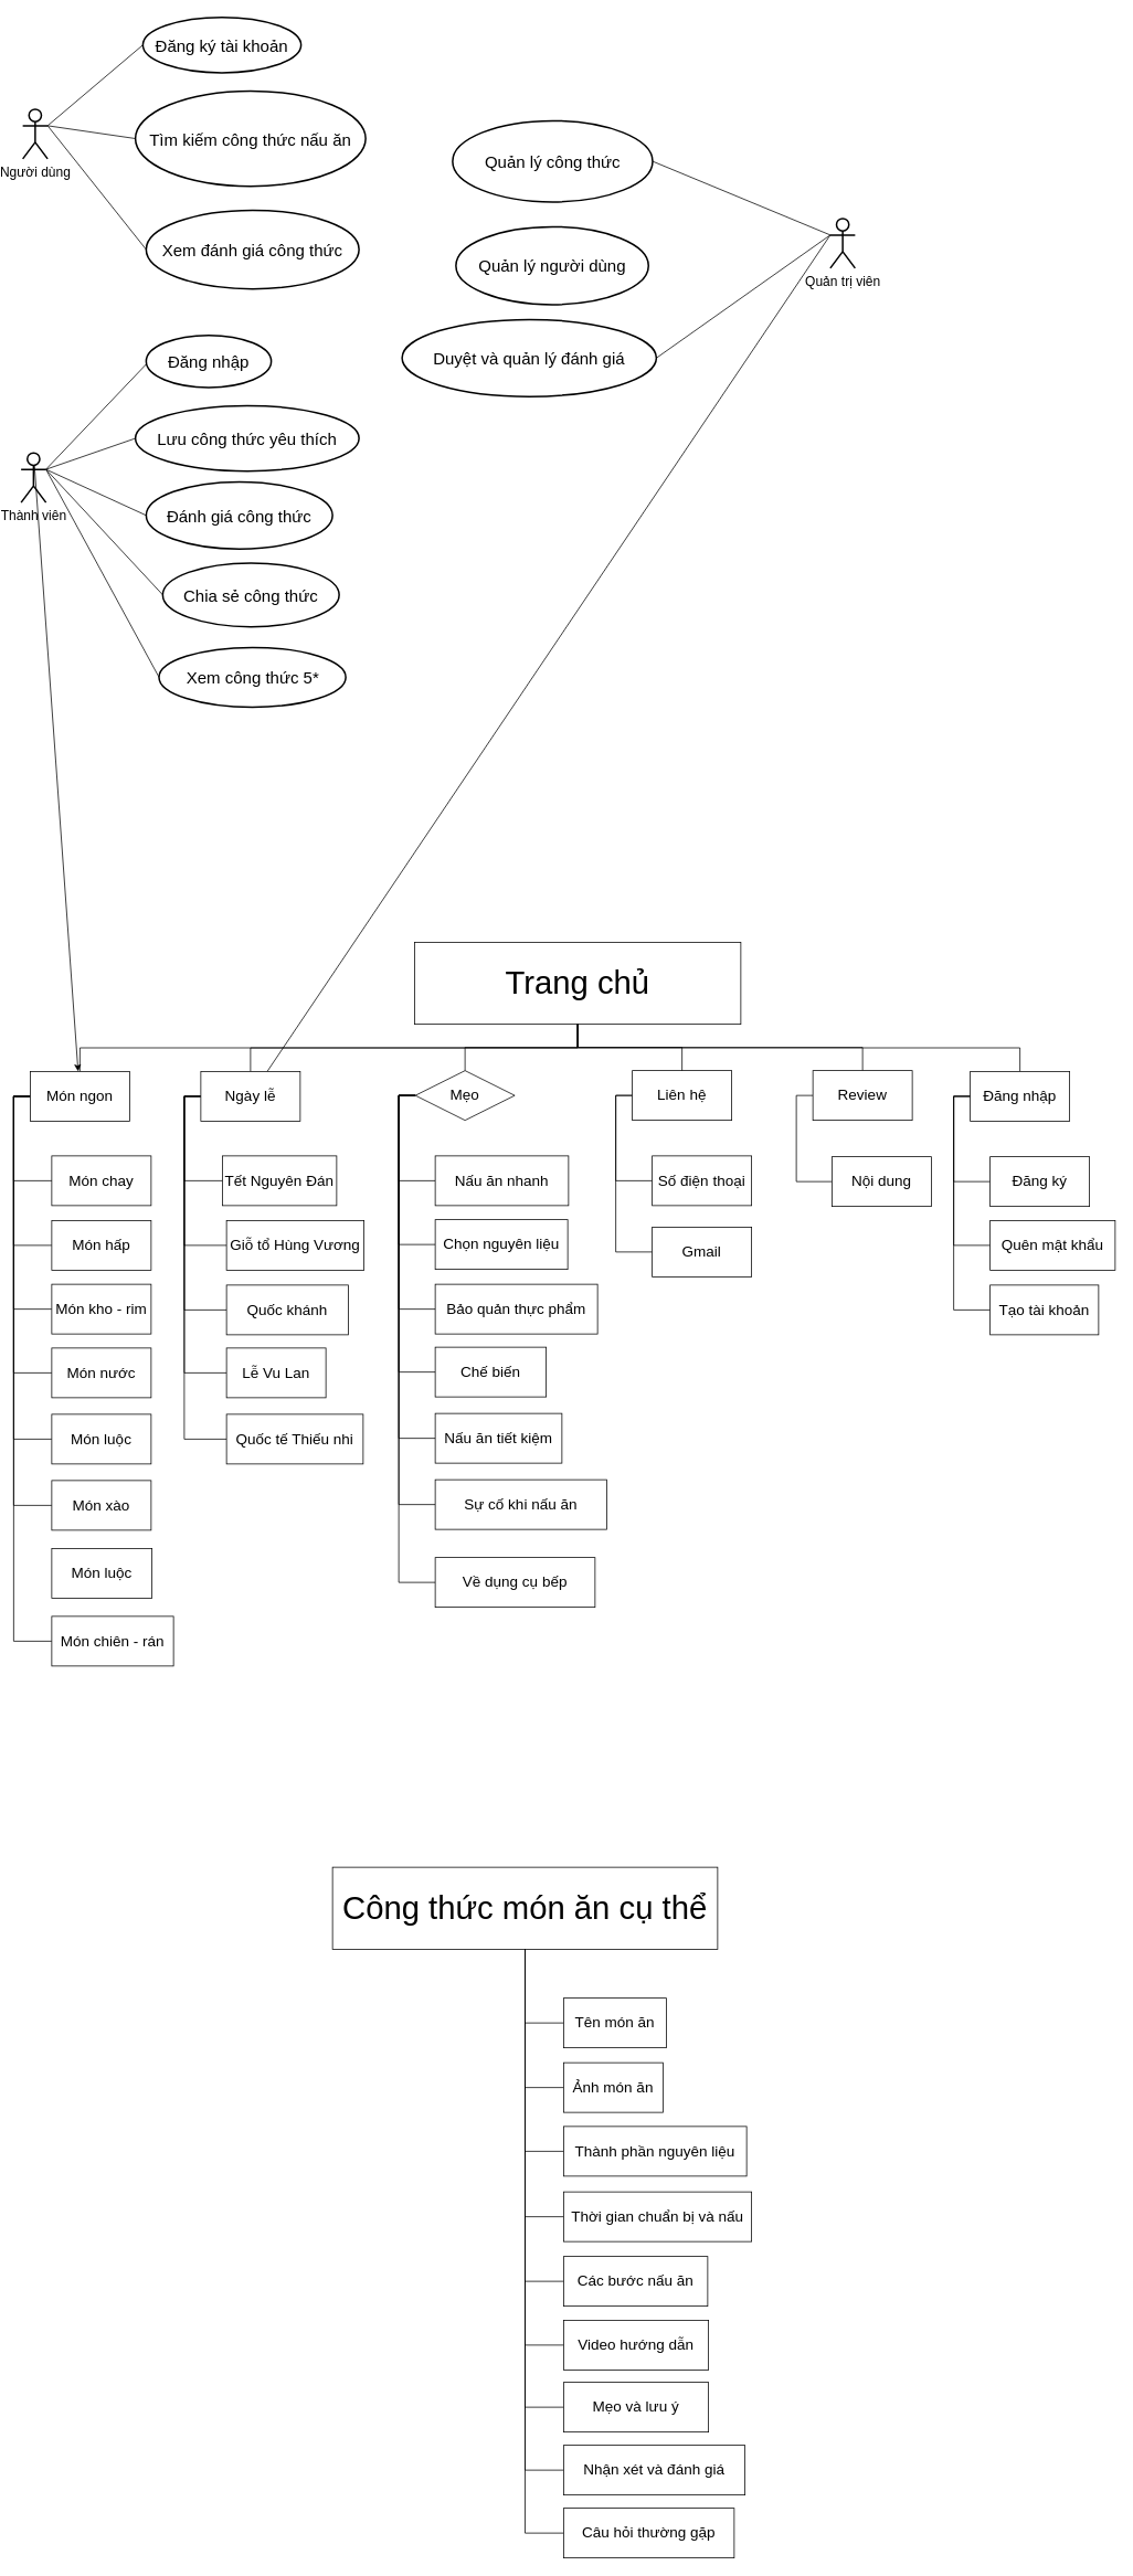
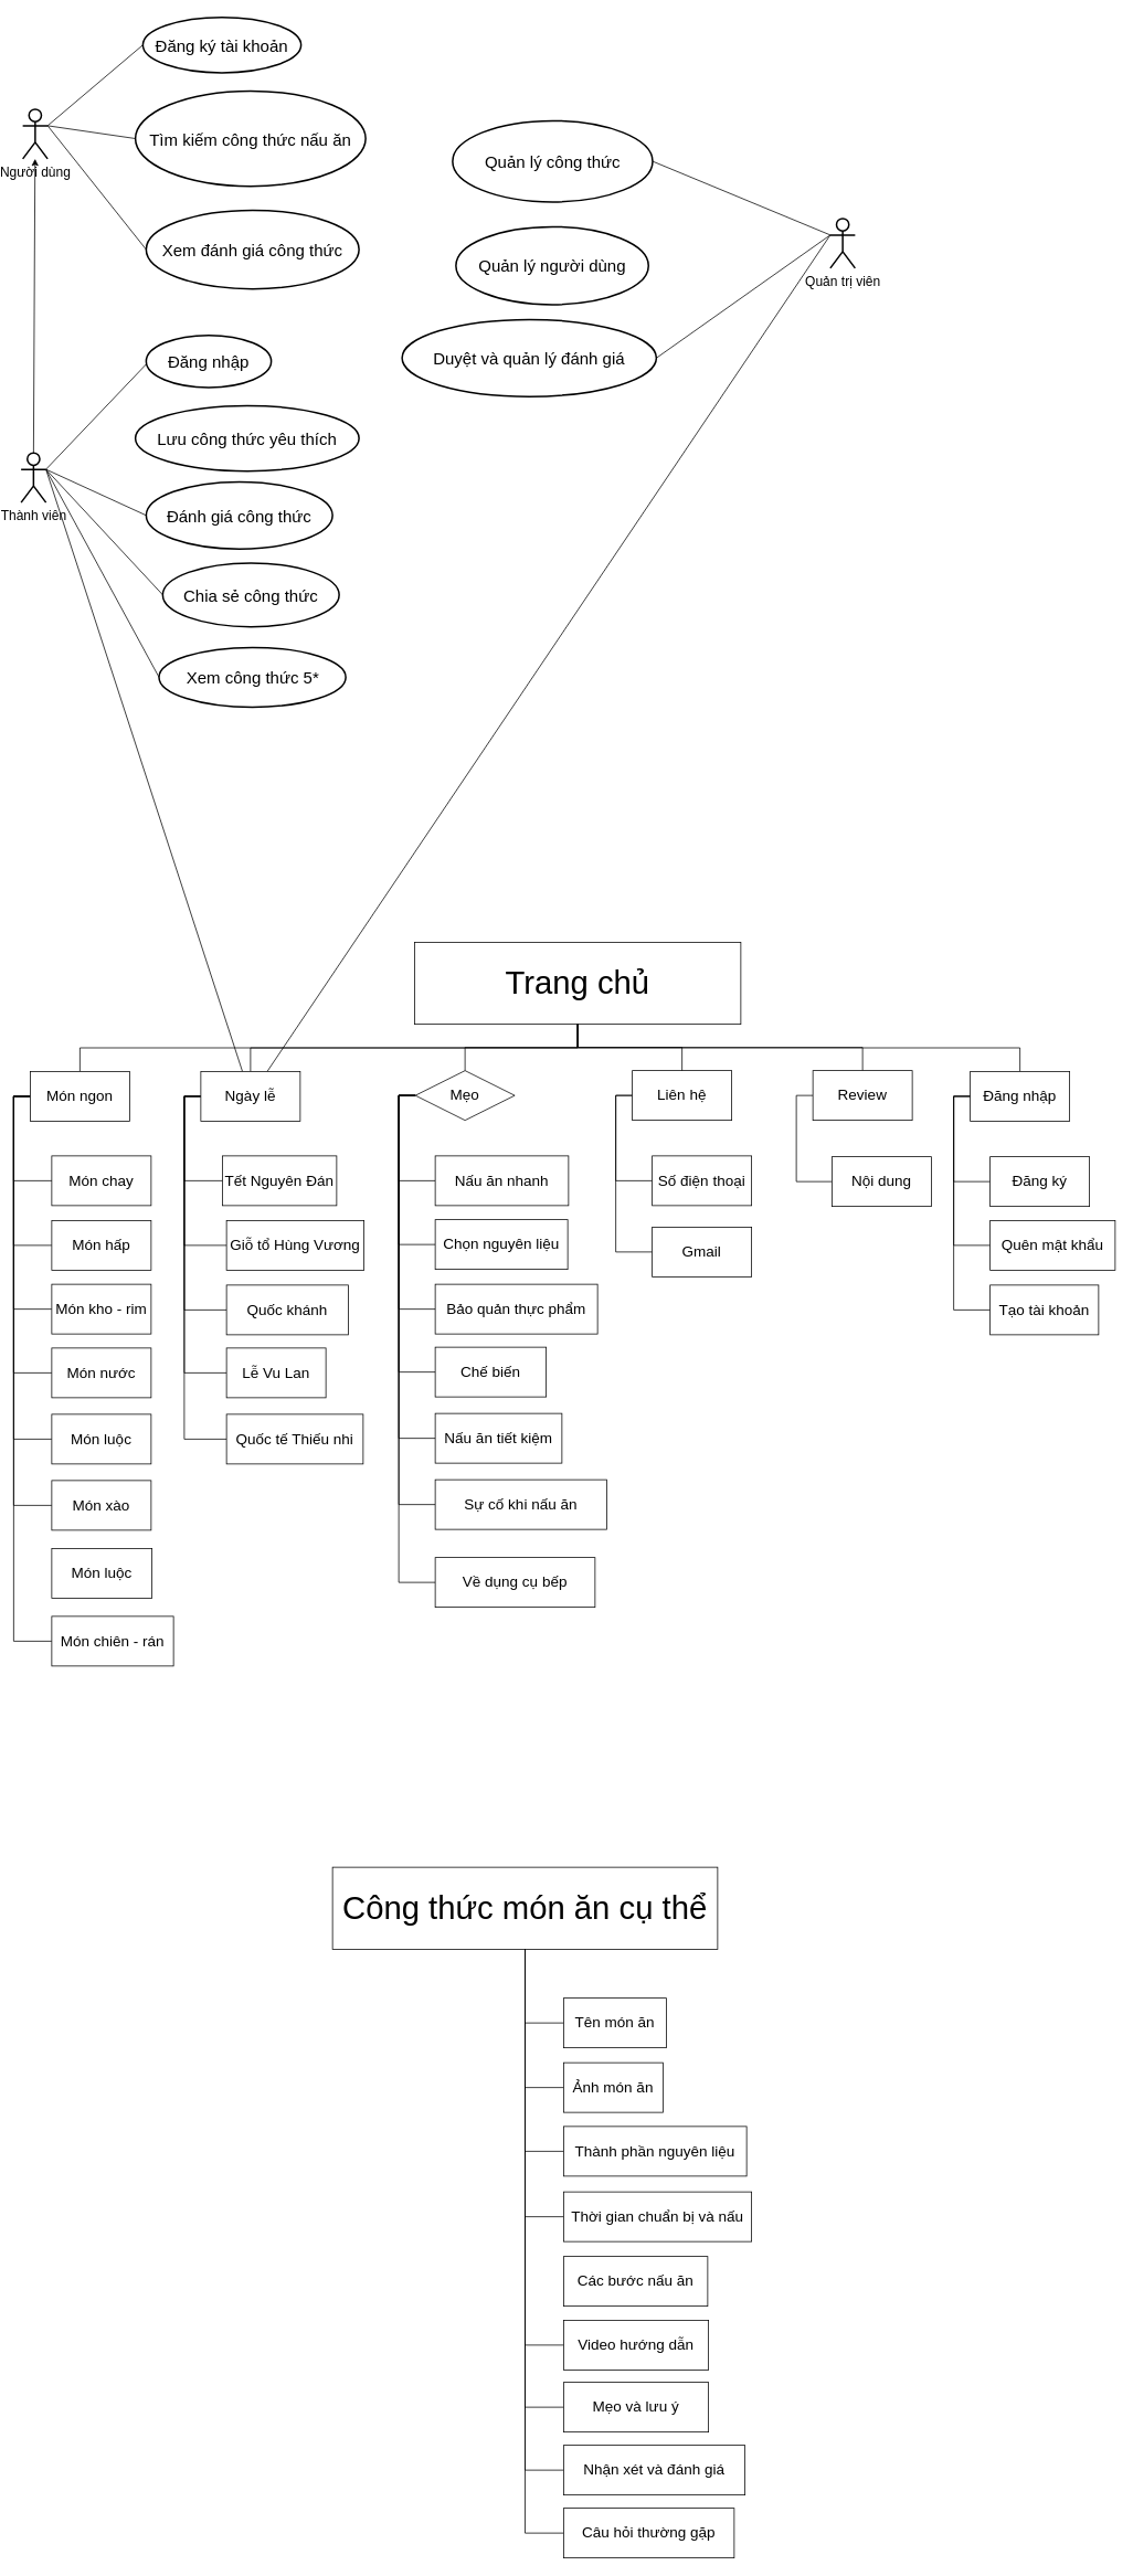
- <mxCell id="19" style="edgeStyle=none;rounded=0;orthogonalLoop=1;jettySize=auto;html=1;exitX=1;exitY=0.333;exitDx=0;exitDy=0;exitPerimeter=0;entryX=0;entryY=0.5;entryDx=0;entryDy=0;endArrow=none;endFill=0;" parent="1" source="23" target="13" edge="1"><mxGeometry relative="1" as="geometry" /></mxCell>
+ <mxCell id="19" style="edgeStyle=none;rounded=0;orthogonalLoop=1;jettySize=auto;html=1;exitX=1;exitY=0.333;exitDx=0;exitDy=0;exitPerimeter=0;endArrow=none;endFill=0;" parent="1" source="23" target="36" edge="1"><mxGeometry relative="1" as="geometry" /></mxCell>
- <mxCell id="18" style="edgeStyle=none;rounded=0;orthogonalLoop=1;jettySize=auto;html=1;exitX=0.5;exitY=0;exitDx=0;exitDy=0;exitPerimeter=0;" parent="1" source="23" target="82" edge="1"><mxGeometry relative="1" as="geometry" /></mxCell>
+ <mxCell id="18" style="edgeStyle=none;rounded=0;orthogonalLoop=1;jettySize=auto;html=1;exitX=0.5;exitY=0;exitDx=0;exitDy=0;exitPerimeter=0;" parent="1" source="23" target="5" edge="1"><mxGeometry relative="1" as="geometry" /></mxCell>
- <mxCell id="95" style="edgeStyle=orthogonalEdgeStyle;rounded=0;orthogonalLoop=1;jettySize=auto;html=1;exitX=0;exitY=0.5;exitDx=0;exitDy=0;entryX=0.5;entryY=1;entryDx=0;entryDy=0;endArrow=none;endFill=0;" parent="1" source="96" target="92" edge="1"><mxGeometry relative="1" as="geometry" /></mxCell>
